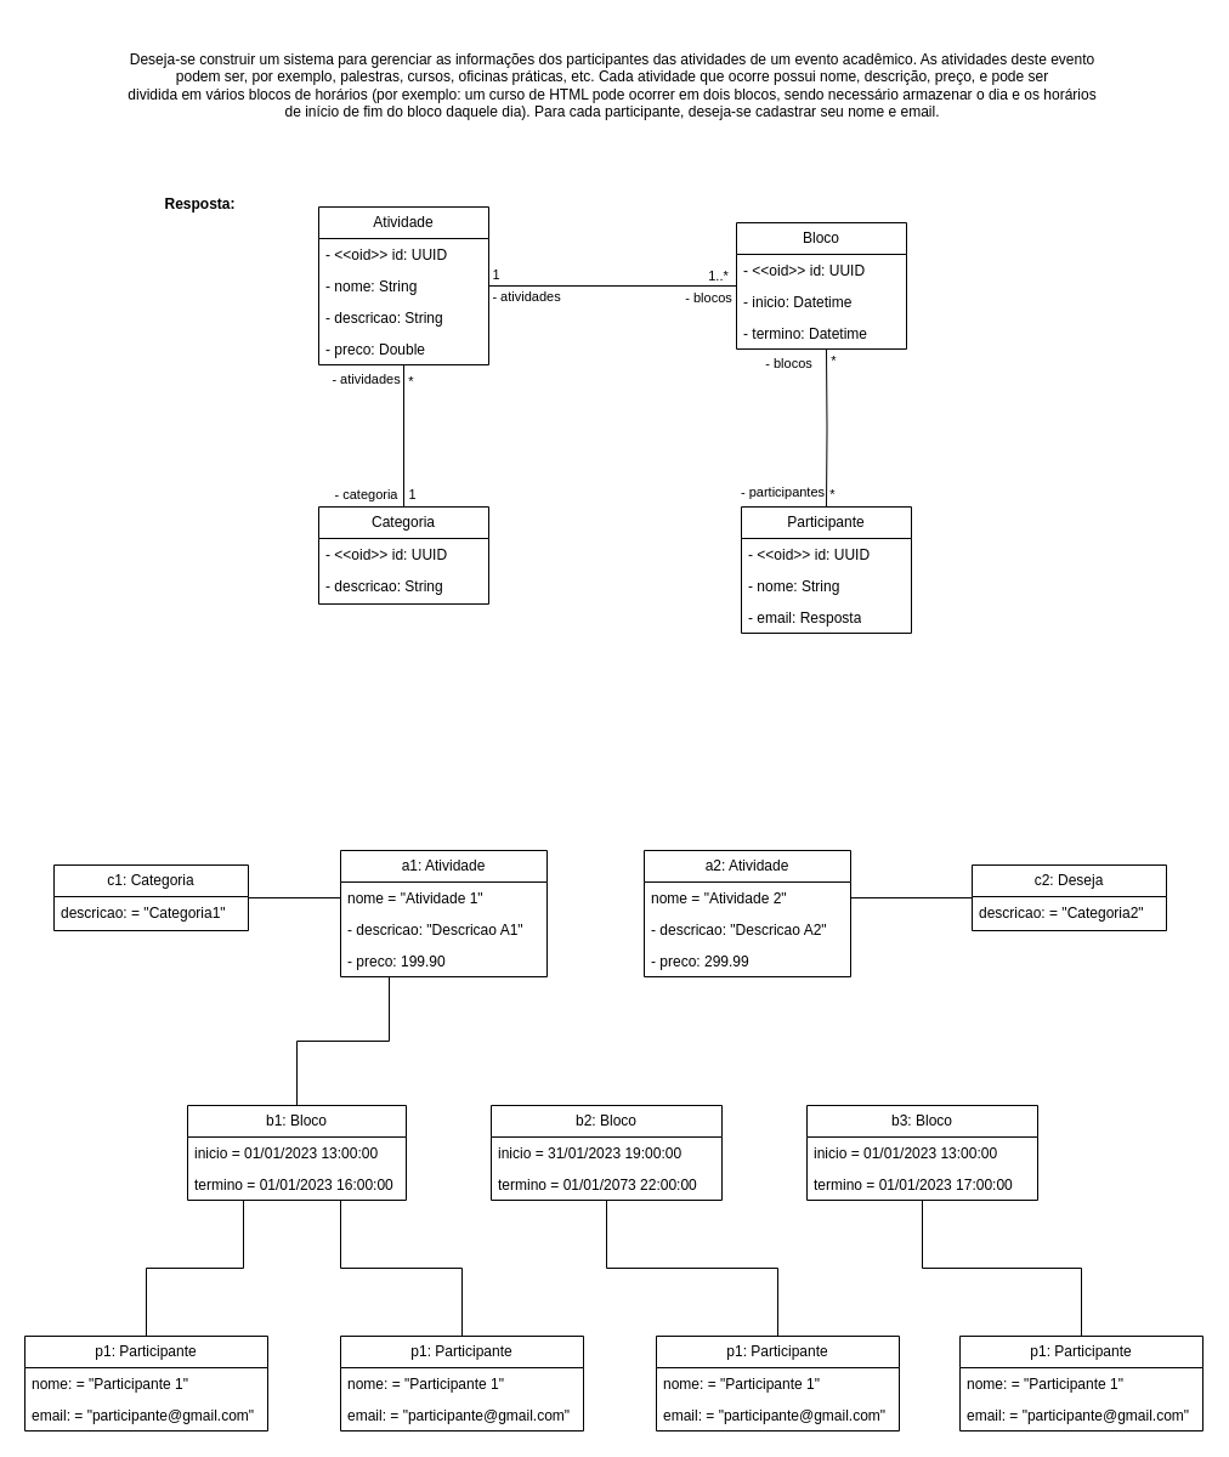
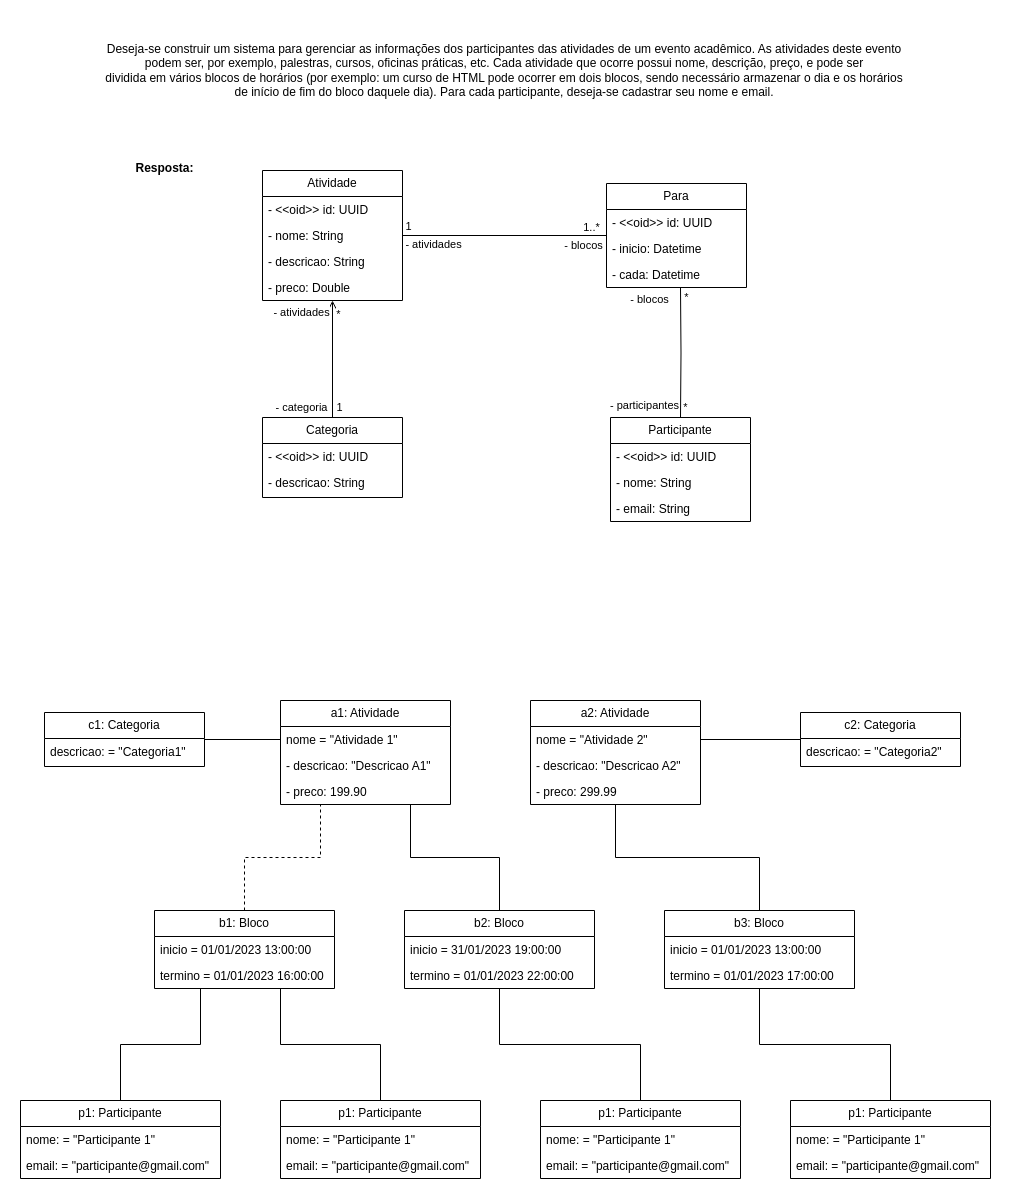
- <mxCell id="13" value="Bloco" style="swimlane;fontStyle=0;childLayout=stackLayout;horizontal=1;startSize=26;fillColor=none;horizontalStack=0;resizeParent=1;resizeParentMax=0;resizeLast=0;collapsible=1;marginBottom=0;whiteSpace=wrap;html=1;" vertex="1" parent="1"><mxGeometry x="606" y="183" width="140" height="104" as="geometry" /></mxCell>
+ <mxCell id="13" value="Para" style="swimlane;fontStyle=0;childLayout=stackLayout;horizontal=1;startSize=26;fillColor=none;horizontalStack=0;resizeParent=1;resizeParentMax=0;resizeLast=0;collapsible=1;marginBottom=0;whiteSpace=wrap;html=1;" vertex="1" parent="1"><mxGeometry x="606" y="183" width="140" height="104" as="geometry" /></mxCell>
- <mxCell id="16" value="- termino: Datetime" style="text;strokeColor=none;fillColor=none;align=left;verticalAlign=top;spacingLeft=4;spacingRight=4;overflow=hidden;rotatable=0;points=[[0,0.5],[1,0.5]];portConstraint=eastwest;whiteSpace=wrap;html=1;" vertex="1" parent="13"><mxGeometry y="78" width="140" height="26" as="geometry" /></mxCell>
+ <mxCell id="16" value="- cada: Datetime" style="text;strokeColor=none;fillColor=none;align=left;verticalAlign=top;spacingLeft=4;spacingRight=4;overflow=hidden;rotatable=0;points=[[0,0.5],[1,0.5]];portConstraint=eastwest;whiteSpace=wrap;html=1;" vertex="1" parent="13"><mxGeometry y="78" width="140" height="26" as="geometry" /></mxCell>
- <mxCell id="63" style="edgeStyle=orthogonalEdgeStyle;rounded=0;orthogonalLoop=1;jettySize=auto;html=1;endArrow=none;endFill=0;" edge="1" parent="1" source="68" target="8"><mxGeometry relative="1" as="geometry" /></mxCell>
+ <mxCell id="63" style="edgeStyle=orthogonalEdgeStyle;rounded=0;orthogonalLoop=1;jettySize=auto;html=1;endArrow=open;endFill=0;" edge="1" parent="1" source="68" target="8"><mxGeometry relative="1" as="geometry" /></mxCell>
- <mxCell id="26" value="- email: Resposta" style="text;strokeColor=none;fillColor=none;align=left;verticalAlign=top;spacingLeft=4;spacingRight=4;overflow=hidden;rotatable=0;points=[[0,0.5],[1,0.5]];portConstraint=eastwest;whiteSpace=wrap;html=1;" vertex="1" parent="23"><mxGeometry y="78" width="140" height="26" as="geometry" /></mxCell>
+ <mxCell id="26" value="- email: String" style="text;strokeColor=none;fillColor=none;align=left;verticalAlign=top;spacingLeft=4;spacingRight=4;overflow=hidden;rotatable=0;points=[[0,0.5],[1,0.5]];portConstraint=eastwest;whiteSpace=wrap;html=1;" vertex="1" parent="23"><mxGeometry y="78" width="140" height="26" as="geometry" /></mxCell>
- <mxCell id="75" value="c2: Deseja" style="swimlane;fontStyle=0;childLayout=stackLayout;horizontal=1;startSize=26;fillColor=none;horizontalStack=0;resizeParent=1;resizeParentMax=0;resizeLast=0;collapsible=1;marginBottom=0;whiteSpace=wrap;html=1;" vertex="1" parent="1"><mxGeometry x="800" y="712" width="160" height="54" as="geometry" /></mxCell>
+ <mxCell id="75" value="c2: Categoria" style="swimlane;fontStyle=0;childLayout=stackLayout;horizontal=1;startSize=26;fillColor=none;horizontalStack=0;resizeParent=1;resizeParentMax=0;resizeLast=0;collapsible=1;marginBottom=0;whiteSpace=wrap;html=1;" vertex="1" parent="1"><mxGeometry x="800" y="712" width="160" height="54" as="geometry" /></mxCell>
- <mxCell id="35" style="edgeStyle=orthogonalEdgeStyle;rounded=0;orthogonalLoop=1;jettySize=auto;html=1;endArrow=none;endFill=0;" edge="1" parent="1" source="36" target="27"><mxGeometry relative="1" as="geometry"><Array as="points"><mxPoint x="244" y="857" /><mxPoint x="320" y="857" /></Array></mxGeometry></mxCell>
+ <mxCell id="35" style="edgeStyle=orthogonalEdgeStyle;rounded=0;orthogonalLoop=1;jettySize=auto;html=1;endArrow=none;endFill=0;dashed=1;" edge="1" parent="1" source="36" target="27"><mxGeometry relative="1" as="geometry"><Array as="points"><mxPoint x="244" y="857" /><mxPoint x="320" y="857" /></Array></mxGeometry></mxCell>
+ <mxCell id="39" style="edgeStyle=orthogonalEdgeStyle;rounded=0;orthogonalLoop=1;jettySize=auto;html=1;endArrow=none;endFill=0;" edge="1" parent="1" source="40" target="27"><mxGeometry relative="1" as="geometry"><Array as="points"><mxPoint x="499" y="857" /><mxPoint x="410" y="857" /></Array></mxGeometry></mxCell>
+ <mxCell id="43" style="edgeStyle=orthogonalEdgeStyle;rounded=0;orthogonalLoop=1;jettySize=auto;html=1;endArrow=none;endFill=0;" edge="1" parent="1" source="44" target="31"><mxGeometry relative="1" as="geometry" /></mxCell>
- <mxCell id="42" value="termino = 01/01/2073 22:00:00" style="text;strokeColor=none;fillColor=none;align=left;verticalAlign=top;spacingLeft=4;spacingRight=4;overflow=hidden;rotatable=0;points=[[0,0.5],[1,0.5]];portConstraint=eastwest;whiteSpace=wrap;html=1;" vertex="1" parent="40"><mxGeometry y="52" width="190" height="26" as="geometry" /></mxCell>
+ <mxCell id="42" value="termino = 01/01/2023 22:00:00" style="text;strokeColor=none;fillColor=none;align=left;verticalAlign=top;spacingLeft=4;spacingRight=4;overflow=hidden;rotatable=0;points=[[0,0.5],[1,0.5]];portConstraint=eastwest;whiteSpace=wrap;html=1;" vertex="1" parent="40"><mxGeometry y="52" width="190" height="26" as="geometry" /></mxCell>
